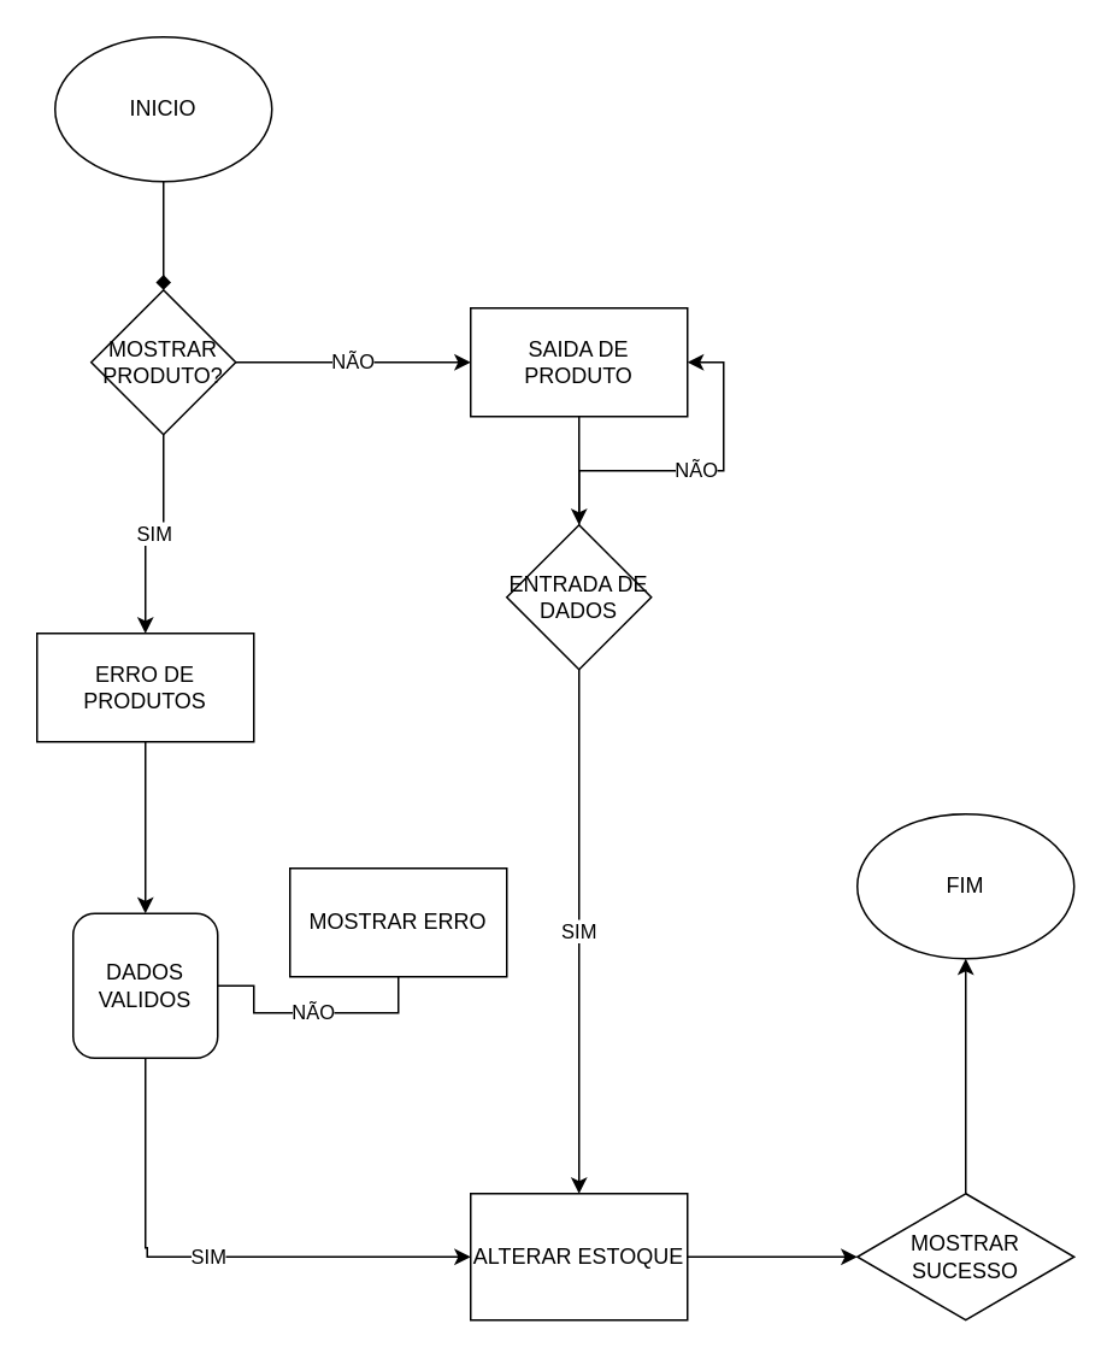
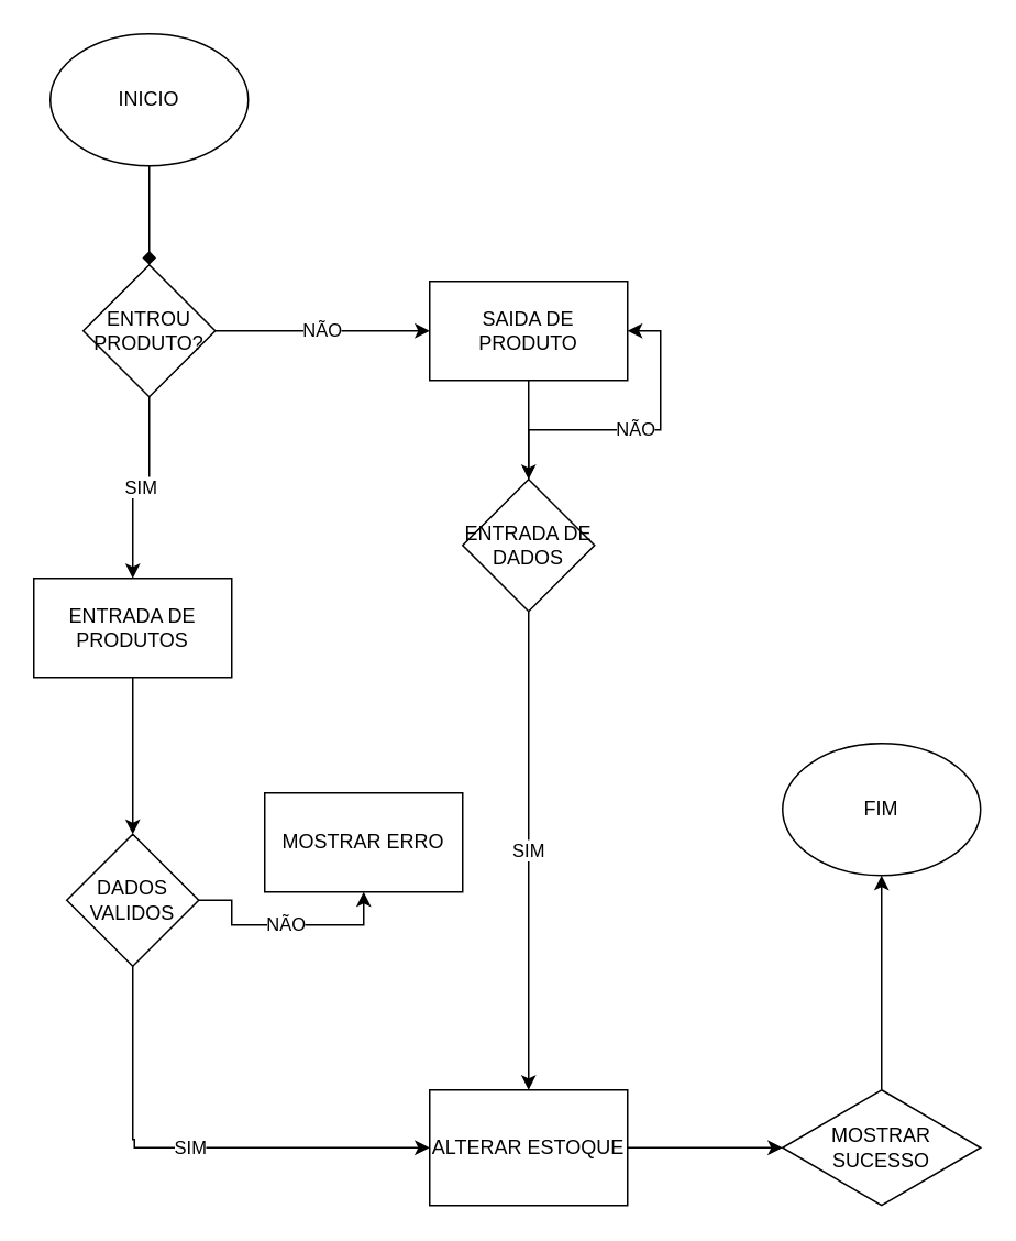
- <mxCell id="6" value="MOSTRAR PRODUTO?" style="rhombus;whiteSpace=wrap;html=1;" vertex="1" parent="1"><mxGeometry x="50" y="160" width="80" height="80" as="geometry" /></mxCell>
+ <mxCell id="6" value="ENTROU PRODUTO?" style="rhombus;whiteSpace=wrap;html=1;" vertex="1" parent="1"><mxGeometry x="50" y="160" width="80" height="80" as="geometry" /></mxCell>
- <mxCell id="8" value="ERRO DE PRODUTOS" style="rounded=0;whiteSpace=wrap;html=1;" vertex="1" parent="1"><mxGeometry x="20" y="350" width="120" height="60" as="geometry" /></mxCell>
+ <mxCell id="8" value="ENTRADA DE PRODUTOS" style="rounded=0;whiteSpace=wrap;html=1;" vertex="1" parent="1"><mxGeometry x="20" y="350" width="120" height="60" as="geometry" /></mxCell>
- <mxCell id="15" value="NÃO" style="edgeStyle=orthogonalEdgeStyle;rounded=0;orthogonalLoop=1;jettySize=auto;html=1;entryX=0.5;entryY=1;entryDx=0;entryDy=0;endArrow=none;" edge="1" parent="1" source="17" target="14"><mxGeometry relative="1" as="geometry" /></mxCell>
+ <mxCell id="15" value="NÃO" style="edgeStyle=orthogonalEdgeStyle;rounded=0;orthogonalLoop=1;jettySize=auto;html=1;entryX=0.5;entryY=1;entryDx=0;entryDy=0;" edge="1" parent="1" source="17" target="14"><mxGeometry relative="1" as="geometry" /></mxCell>
- <mxCell id="17" value="DADOS VALIDOS" style="whiteSpace=wrap;html=1;rounded=1;" vertex="1" parent="1"><mxGeometry x="40" y="505" width="80" height="80" as="geometry" /></mxCell>
+ <mxCell id="17" value="DADOS VALIDOS" style="rhombus;whiteSpace=wrap;html=1;" vertex="1" parent="1"><mxGeometry x="40" y="505" width="80" height="80" as="geometry" /></mxCell>
